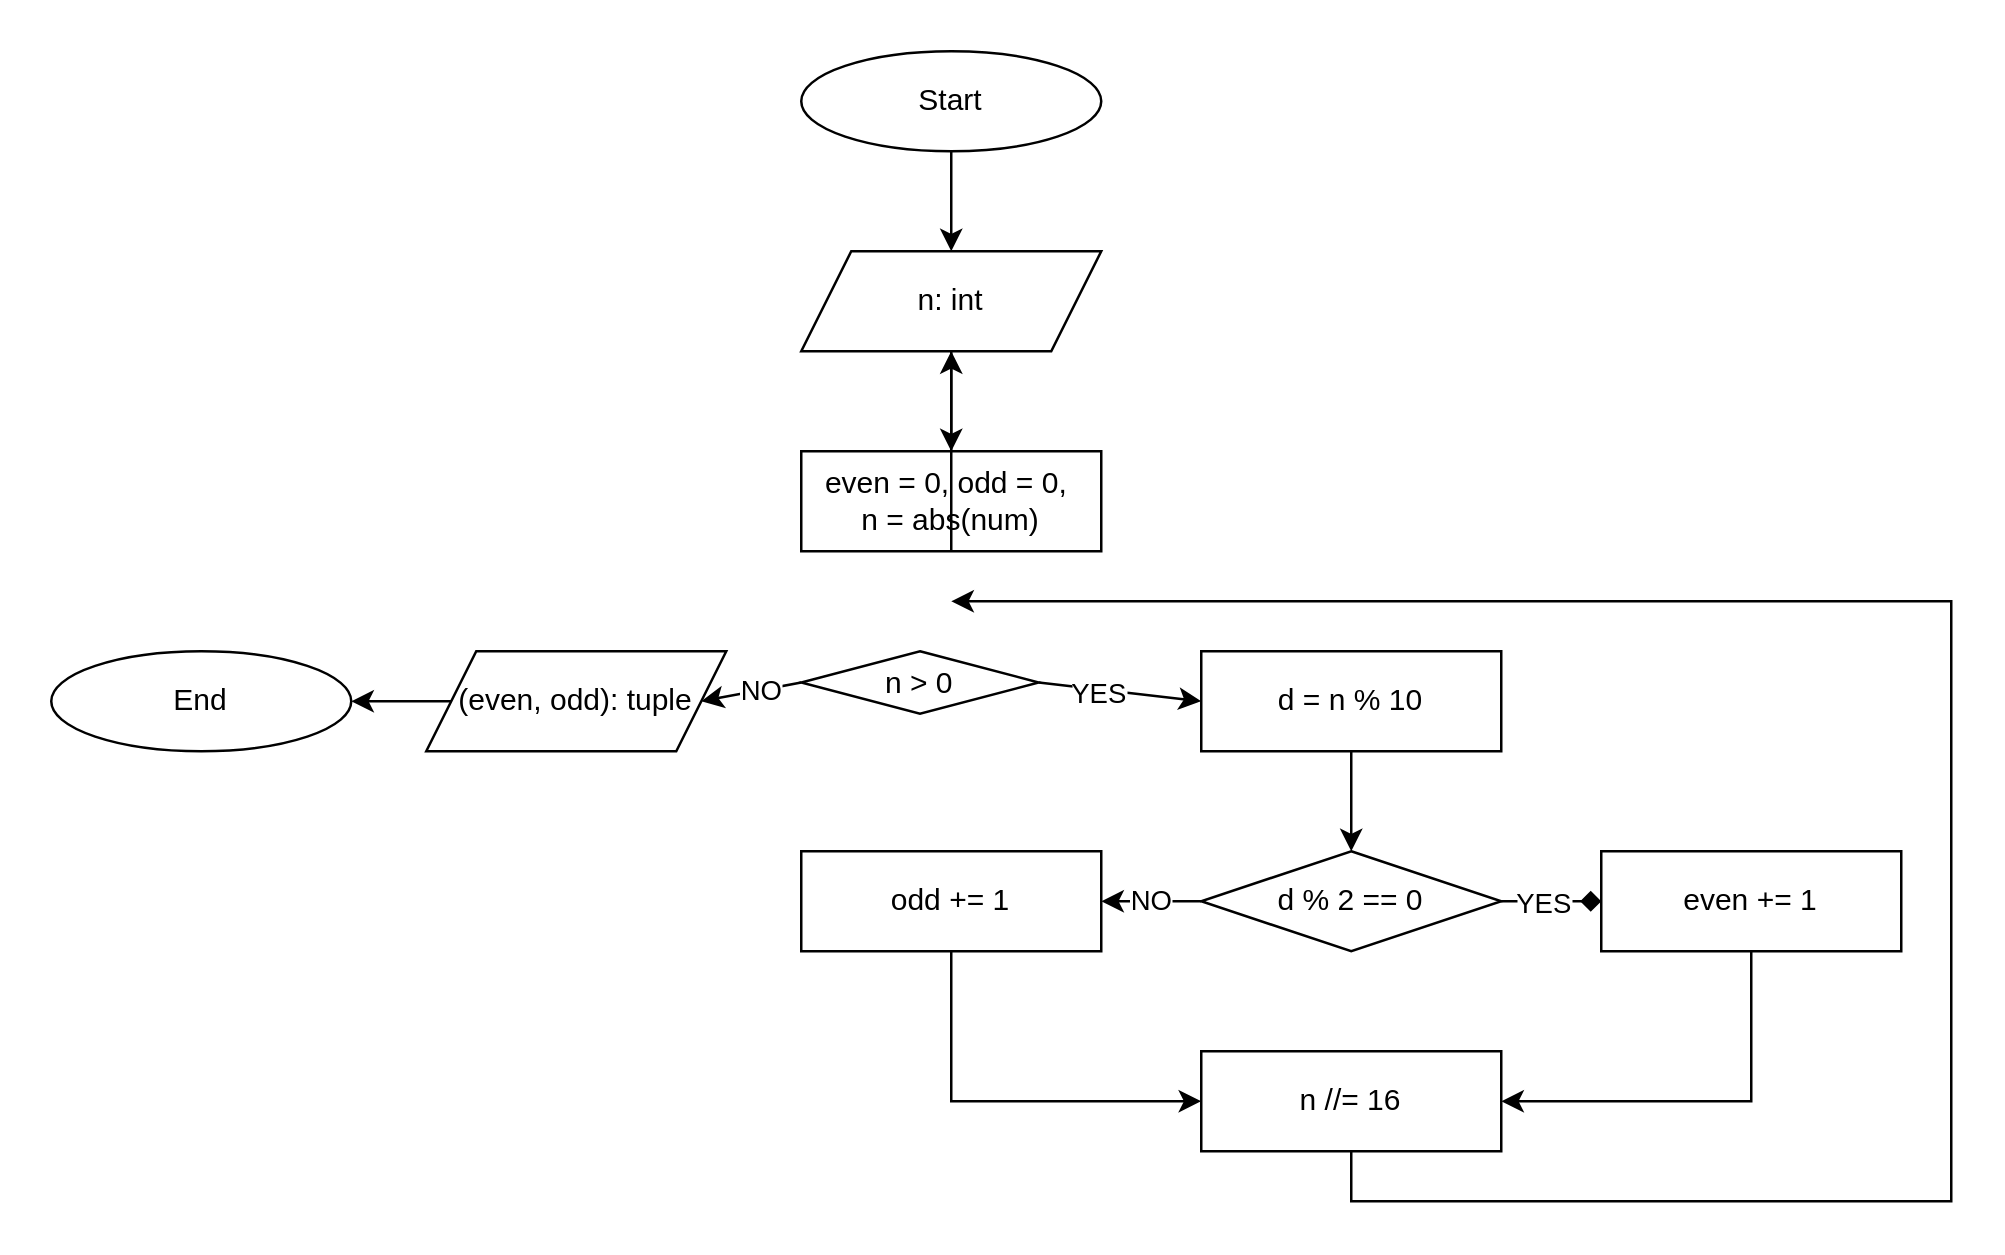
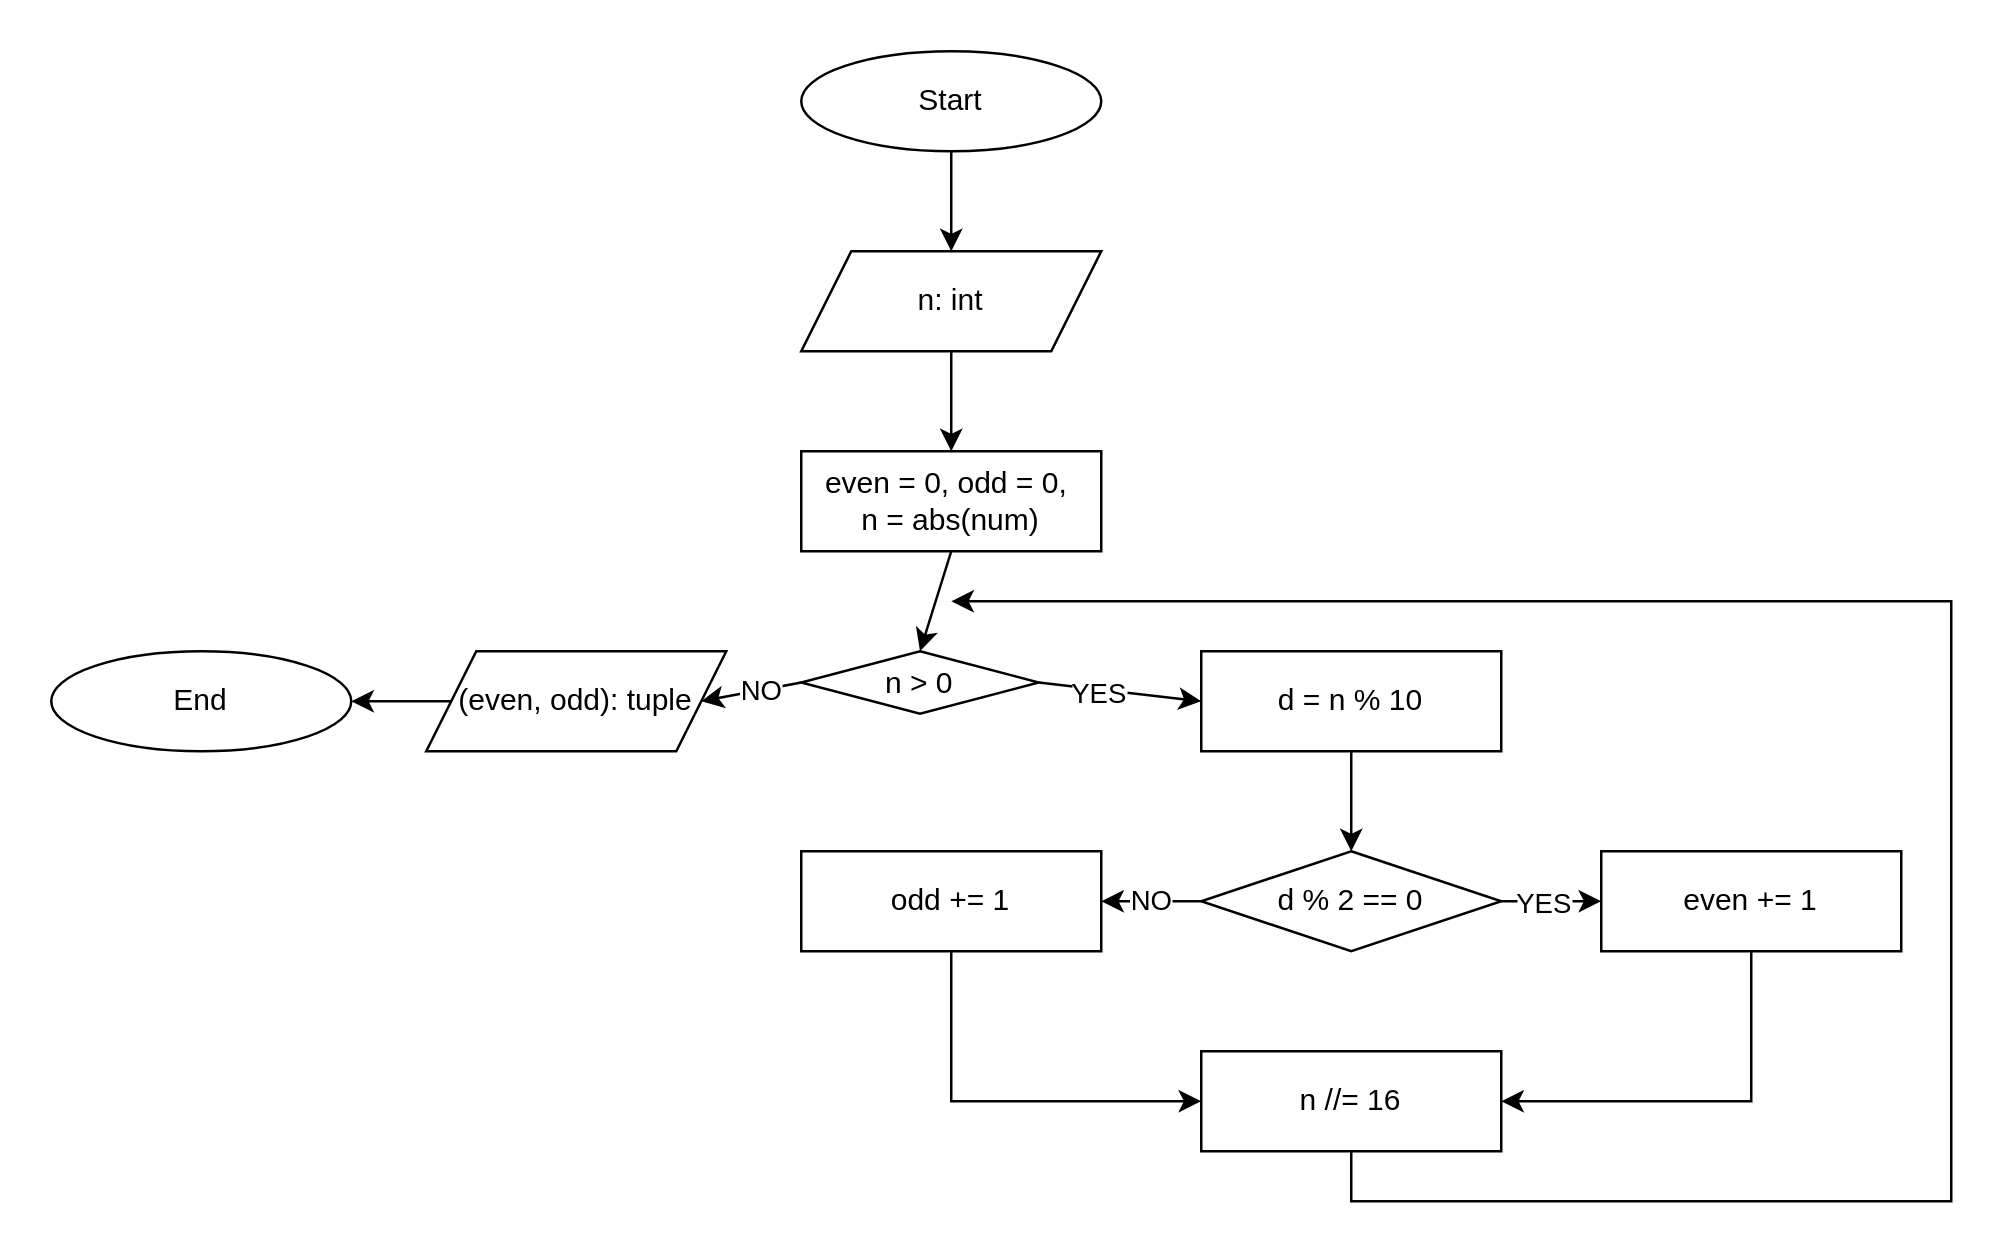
- <mxCell id="15" value="" style="endArrow=classic;html=1;rounded=0;exitX=0.5;exitY=1;exitDx=0;exitDy=0;" edge="1" parent="1" source="7" target="4"><mxGeometry width="50" height="50" relative="1" as="geometry"><mxPoint x="390" y="150" as="sourcePoint" /><mxPoint x="390" y="190" as="targetPoint" /></mxGeometry></mxCell>
+ <mxCell id="15" value="" style="endArrow=classic;html=1;rounded=0;exitX=0.5;exitY=1;exitDx=0;exitDy=0;entryX=0.5;entryY=0;entryDx=0;entryDy=0;" edge="1" parent="1" source="7" target="8"><mxGeometry width="50" height="50" relative="1" as="geometry"><mxPoint x="390" y="150" as="sourcePoint" /><mxPoint x="390" y="190" as="targetPoint" /></mxGeometry></mxCell>
- <mxCell id="19" value="" style="endArrow=diamond;html=1;rounded=0;exitX=1;exitY=0.5;exitDx=0;exitDy=0;entryX=0;entryY=0.5;entryDx=0;entryDy=0;" edge="1" parent="1" source="10" target="12"><mxGeometry width="50" height="50" relative="1" as="geometry"><mxPoint x="550" y="310" as="sourcePoint" /><mxPoint x="550" y="350" as="targetPoint" /></mxGeometry></mxCell>
+ <mxCell id="19" value="" style="endArrow=classic;html=1;rounded=0;exitX=1;exitY=0.5;exitDx=0;exitDy=0;entryX=0;entryY=0.5;entryDx=0;entryDy=0;" edge="1" parent="1" source="10" target="12"><mxGeometry width="50" height="50" relative="1" as="geometry"><mxPoint x="550" y="310" as="sourcePoint" /><mxPoint x="550" y="350" as="targetPoint" /></mxGeometry></mxCell>
